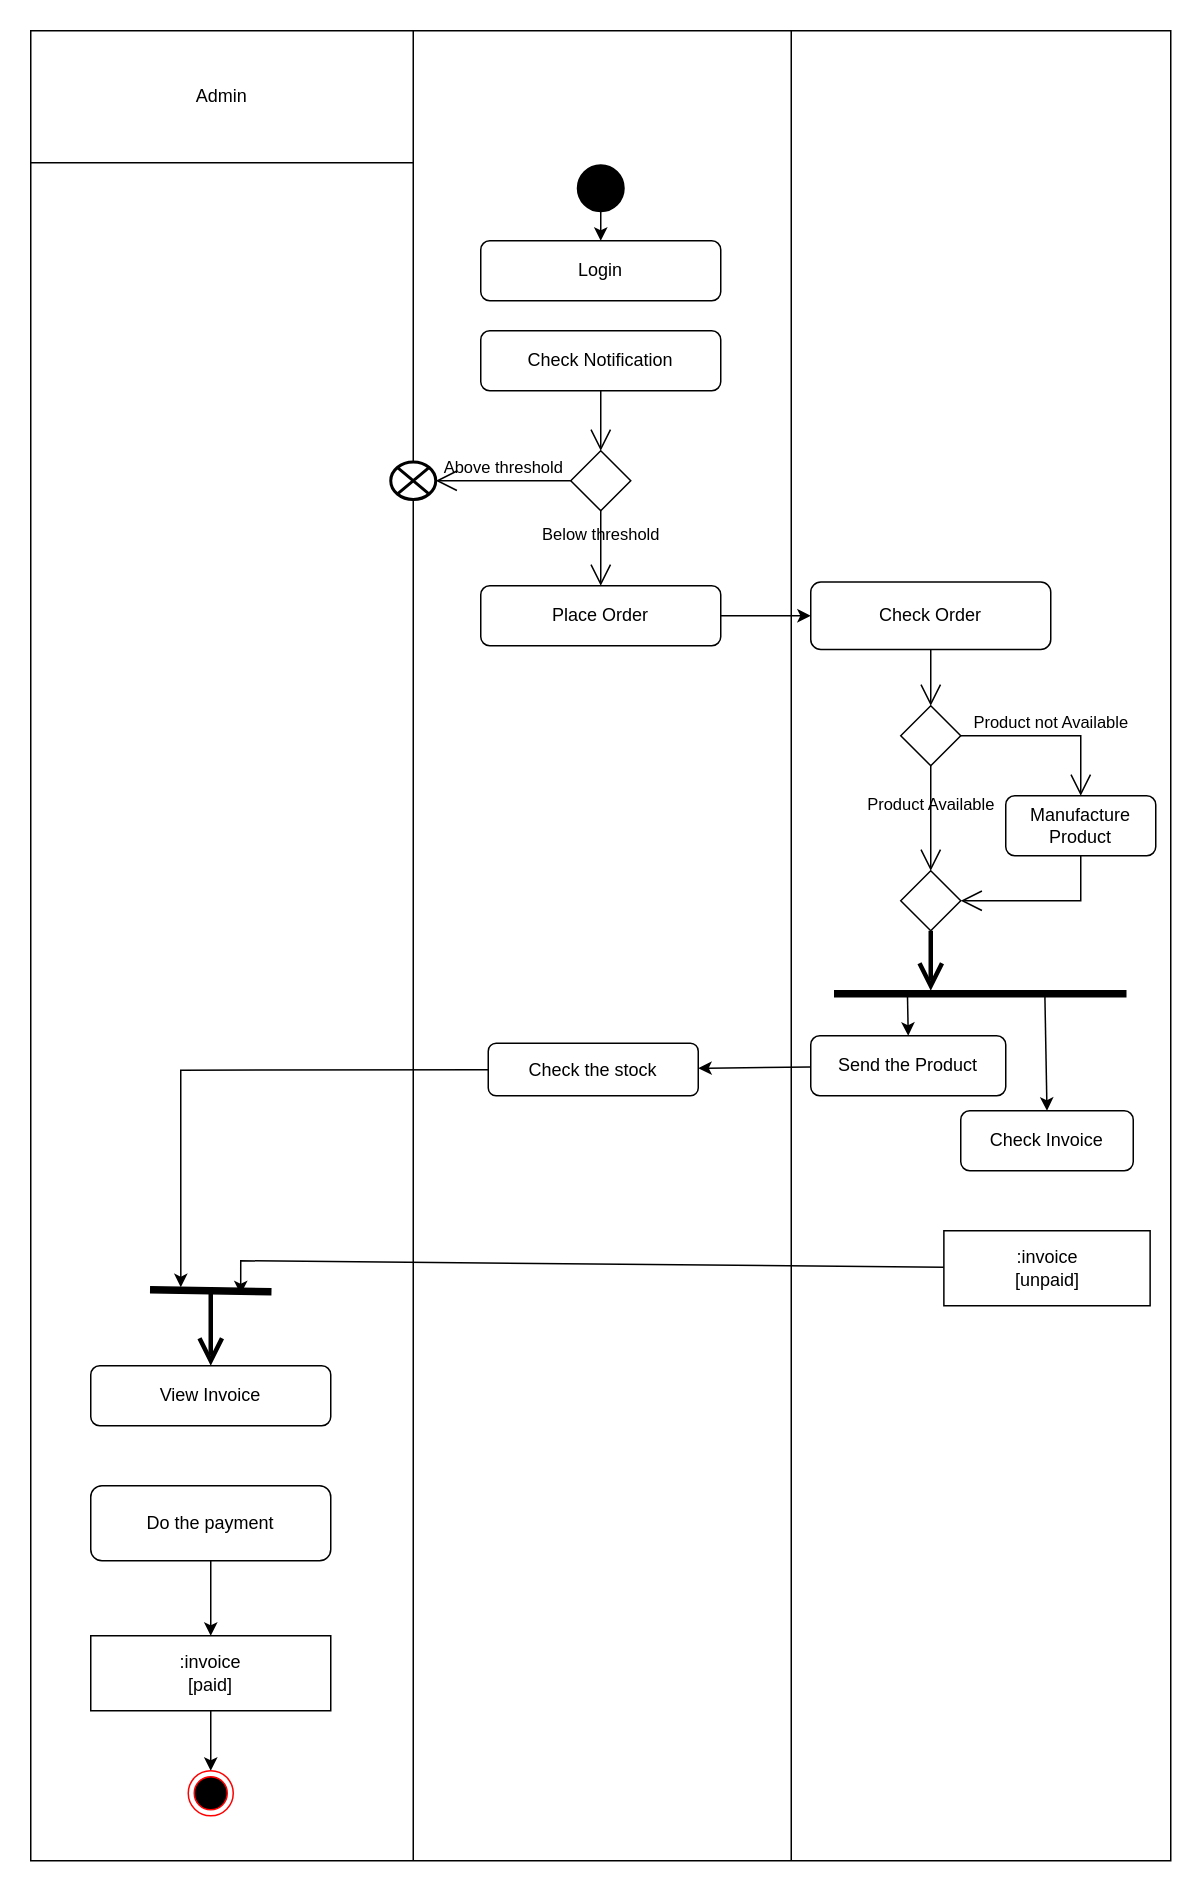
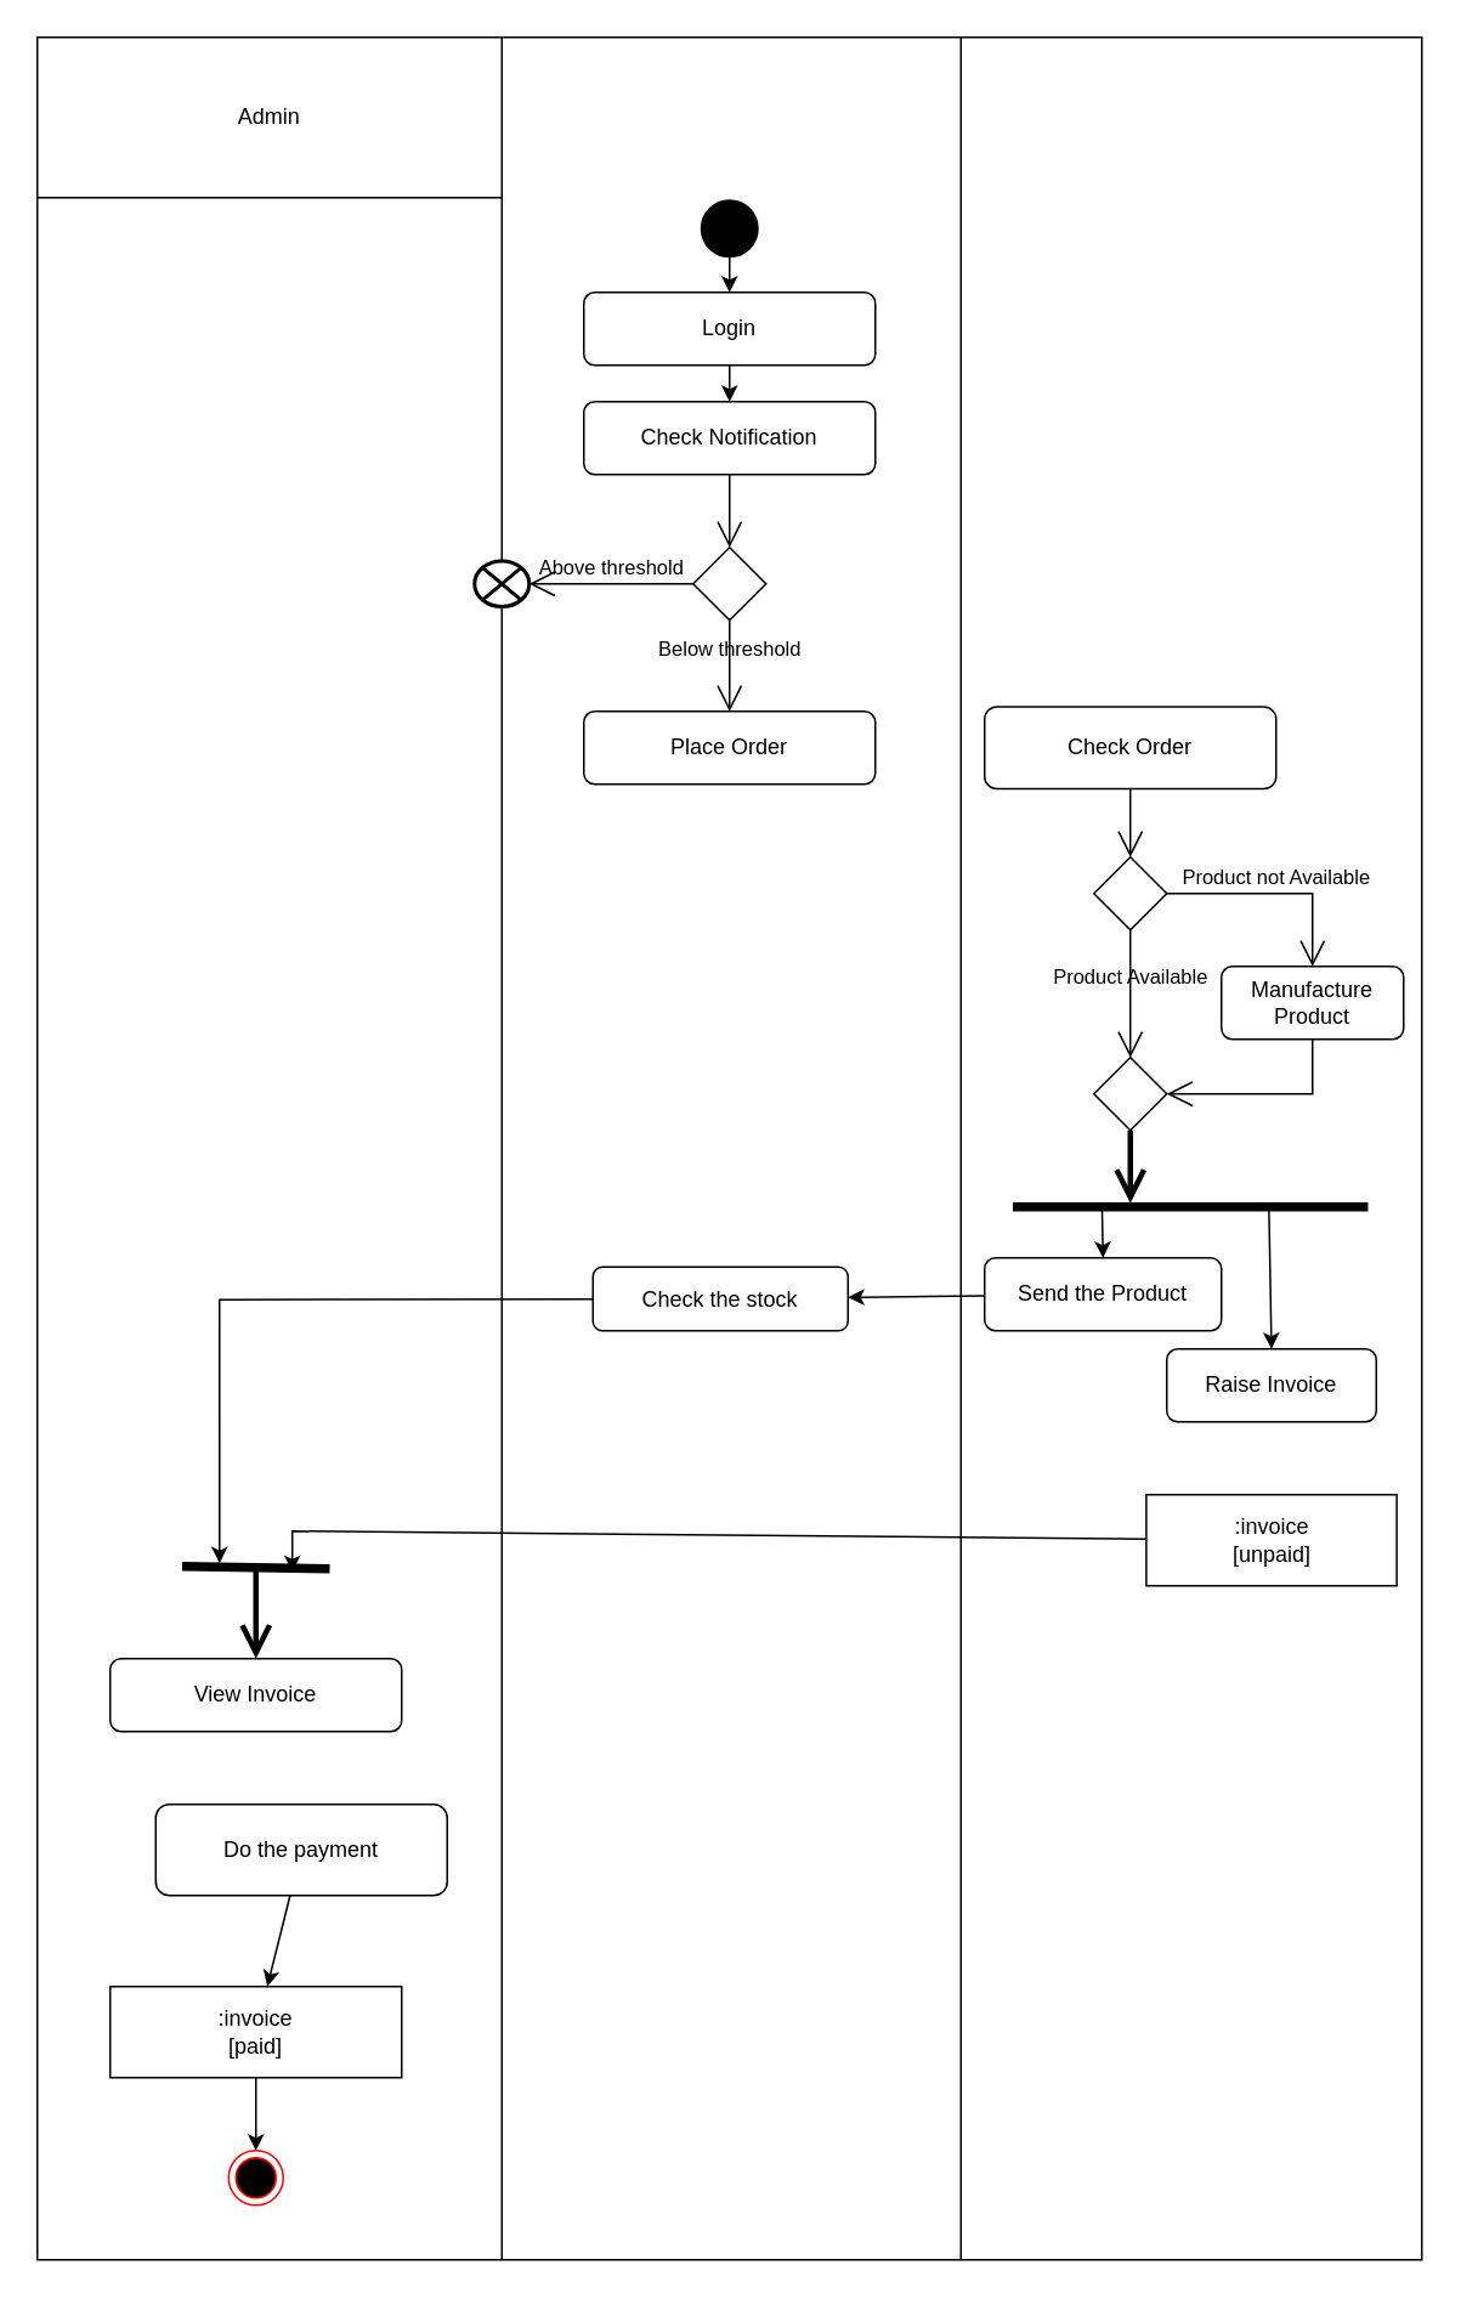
+ <mxCell id="11" style="edgeStyle=none;rounded=0;orthogonalLoop=1;jettySize=auto;html=1;entryX=0.5;entryY=0;entryDx=0;entryDy=0;" edge="1" parent="1" source="12" target="13"><mxGeometry relative="1" as="geometry" /></mxCell>
- <mxCell id="19" style="edgeStyle=none;rounded=0;orthogonalLoop=1;jettySize=auto;html=1;" edge="1" parent="1" source="20" target="21"><mxGeometry relative="1" as="geometry" /></mxCell>
- <mxCell id="32" value="Check Invoice" style="shape=rect;html=1;rounded=1;whiteSpace=wrap;align=center;" vertex="1" parent="1"><mxGeometry x="640" y="740" width="115" height="40" as="geometry" /></mxCell>
+ <mxCell id="32" value="Raise Invoice" style="shape=rect;html=1;rounded=1;whiteSpace=wrap;align=center;" vertex="1" parent="1"><mxGeometry x="640" y="740" width="115" height="40" as="geometry" /></mxCell>
- <mxCell id="37" value="Do the payment" style="shape=rect;html=1;rounded=1;whiteSpace=wrap;align=center;" vertex="1" parent="1"><mxGeometry x="60" y="990" width="160" height="50" as="geometry" /></mxCell>
+ <mxCell id="37" value="Do the payment" style="shape=rect;html=1;rounded=1;whiteSpace=wrap;align=center;" vertex="1" parent="1"><mxGeometry x="85" y="990" width="160" height="50" as="geometry" /></mxCell>
